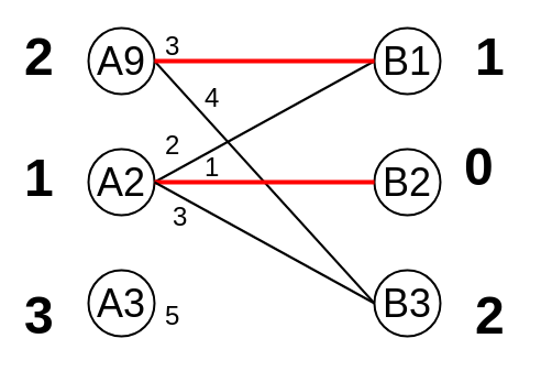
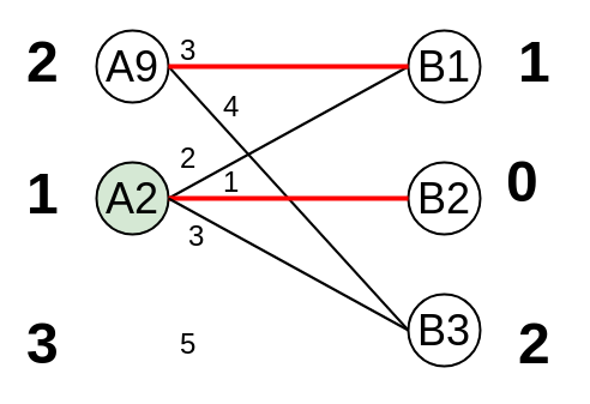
- <mxCell id="3" value="&lt;font style=&quot;font-size: 36px&quot;&gt;A2&lt;/font&gt;" style="ellipse;whiteSpace=wrap;html=1;aspect=fixed;strokeWidth=2;perimeterSpacing=0;flipH=1;" parent="1" vertex="1"><mxGeometry x="80" y="135" width="60" height="60" as="geometry" /></mxCell>
+ <mxCell id="3" value="&lt;font style=&quot;font-size: 36px&quot;&gt;A2&lt;/font&gt;" style="ellipse;whiteSpace=wrap;html=1;aspect=fixed;strokeWidth=2;perimeterSpacing=0;flipH=1;fillColor=#d5e8d4;" parent="1" vertex="1"><mxGeometry x="80" y="135" width="60" height="60" as="geometry" /></mxCell>
- <mxCell id="5" value="&lt;font style=&quot;font-size: 36px&quot;&gt;A3&lt;/font&gt;" style="ellipse;whiteSpace=wrap;html=1;aspect=fixed;strokeWidth=2;perimeterSpacing=0;flipV=1;" parent="1" vertex="1"><mxGeometry x="80" y="245" width="60" height="60" as="geometry" /></mxCell>
